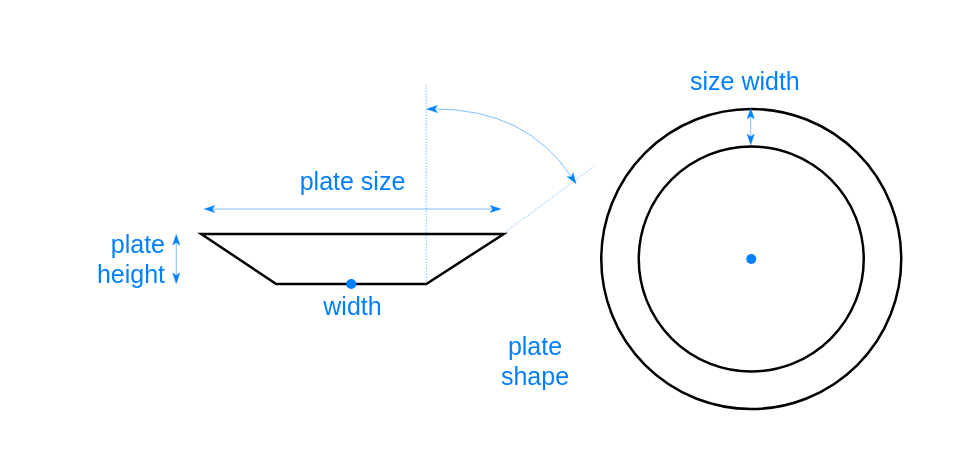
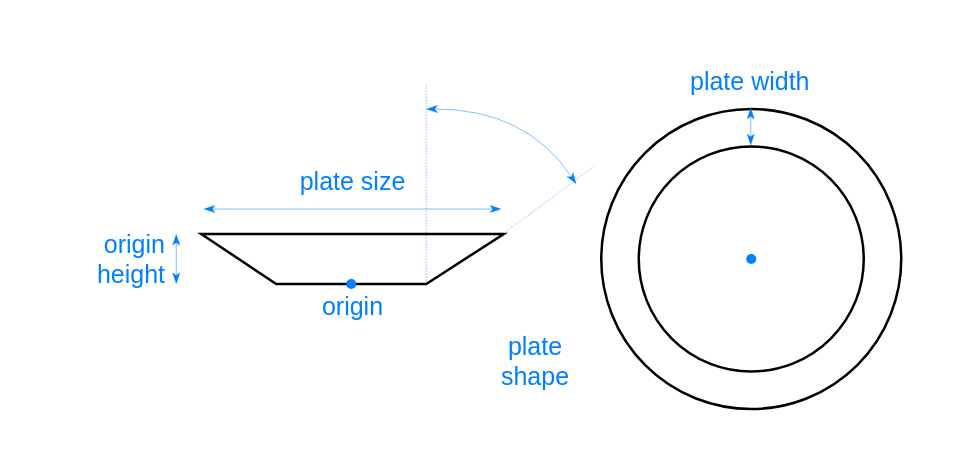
- <mxCell id="17" value="&lt;div style=&quot;&quot;&gt;size width&lt;/div&gt;" style="text;html=1;align=left;verticalAlign=middle;whiteSpace=wrap;rounded=0;fontSize=10;fontColor=#007FFF;allowArrows=0;connectable=0;spacingLeft=2;spacingTop=2;spacingBottom=2;spacingRight=2;" parent="1" vertex="1"><mxGeometry x="272" y="20" width="66" height="23" as="geometry" /></mxCell>
+ <mxCell id="17" value="&lt;div style=&quot;&quot;&gt;plate width&lt;/div&gt;" style="text;html=1;align=left;verticalAlign=middle;whiteSpace=wrap;rounded=0;fontSize=10;fontColor=#007FFF;allowArrows=0;connectable=0;spacingLeft=2;spacingTop=2;spacingBottom=2;spacingRight=2;" parent="1" vertex="1"><mxGeometry x="272" y="20" width="66" height="23" as="geometry" /></mxCell>
- <mxCell id="7" value="&lt;div style=&quot;&quot;&gt;&lt;span style=&quot;background-color: initial;&quot;&gt;plate&lt;/span&gt;&lt;/div&gt;&lt;div style=&quot;&quot;&gt;&lt;span style=&quot;background-color: initial;&quot;&gt;height&lt;/span&gt;&lt;/div&gt;" style="text;html=1;align=right;verticalAlign=middle;whiteSpace=wrap;rounded=0;fontSize=10;fontColor=#007FFF;allowArrows=0;connectable=0;spacingLeft=2;spacingTop=2;spacingBottom=2;spacingRight=2;" parent="1" vertex="1"><mxGeometry x="20" y="83" width="50" height="40" as="geometry" /></mxCell>
+ <mxCell id="7" value="&lt;div style=&quot;&quot;&gt;&lt;span style=&quot;background-color: initial;&quot;&gt;origin&lt;/span&gt;&lt;/div&gt;&lt;div style=&quot;&quot;&gt;&lt;span style=&quot;background-color: initial;&quot;&gt;height&lt;/span&gt;&lt;/div&gt;" style="text;html=1;align=right;verticalAlign=middle;whiteSpace=wrap;rounded=0;fontSize=10;fontColor=#007FFF;allowArrows=0;connectable=0;spacingLeft=2;spacingTop=2;spacingBottom=2;spacingRight=2;" parent="1" vertex="1"><mxGeometry x="20" y="83" width="50" height="40" as="geometry" /></mxCell>
- <mxCell id="14" value="&lt;div style=&quot;&quot;&gt;&lt;span style=&quot;background-color: initial;&quot;&gt;width&lt;/span&gt;&lt;/div&gt;" style="text;html=1;align=center;verticalAlign=middle;whiteSpace=wrap;rounded=0;fontSize=10;fontColor=#007FFF;allowArrows=0;connectable=0;spacingLeft=2;spacingTop=2;spacingBottom=2;spacingRight=2;" parent="1" vertex="1"><mxGeometry x="111" y="113" width="60" height="18" as="geometry" /></mxCell>
+ <mxCell id="14" value="&lt;div style=&quot;&quot;&gt;&lt;span style=&quot;background-color: initial;&quot;&gt;origin&lt;/span&gt;&lt;/div&gt;" style="text;html=1;align=center;verticalAlign=middle;whiteSpace=wrap;rounded=0;fontSize=10;fontColor=#007FFF;allowArrows=0;connectable=0;spacingLeft=2;spacingTop=2;spacingBottom=2;spacingRight=2;" parent="1" vertex="1"><mxGeometry x="111" y="113" width="60" height="18" as="geometry" /></mxCell>
